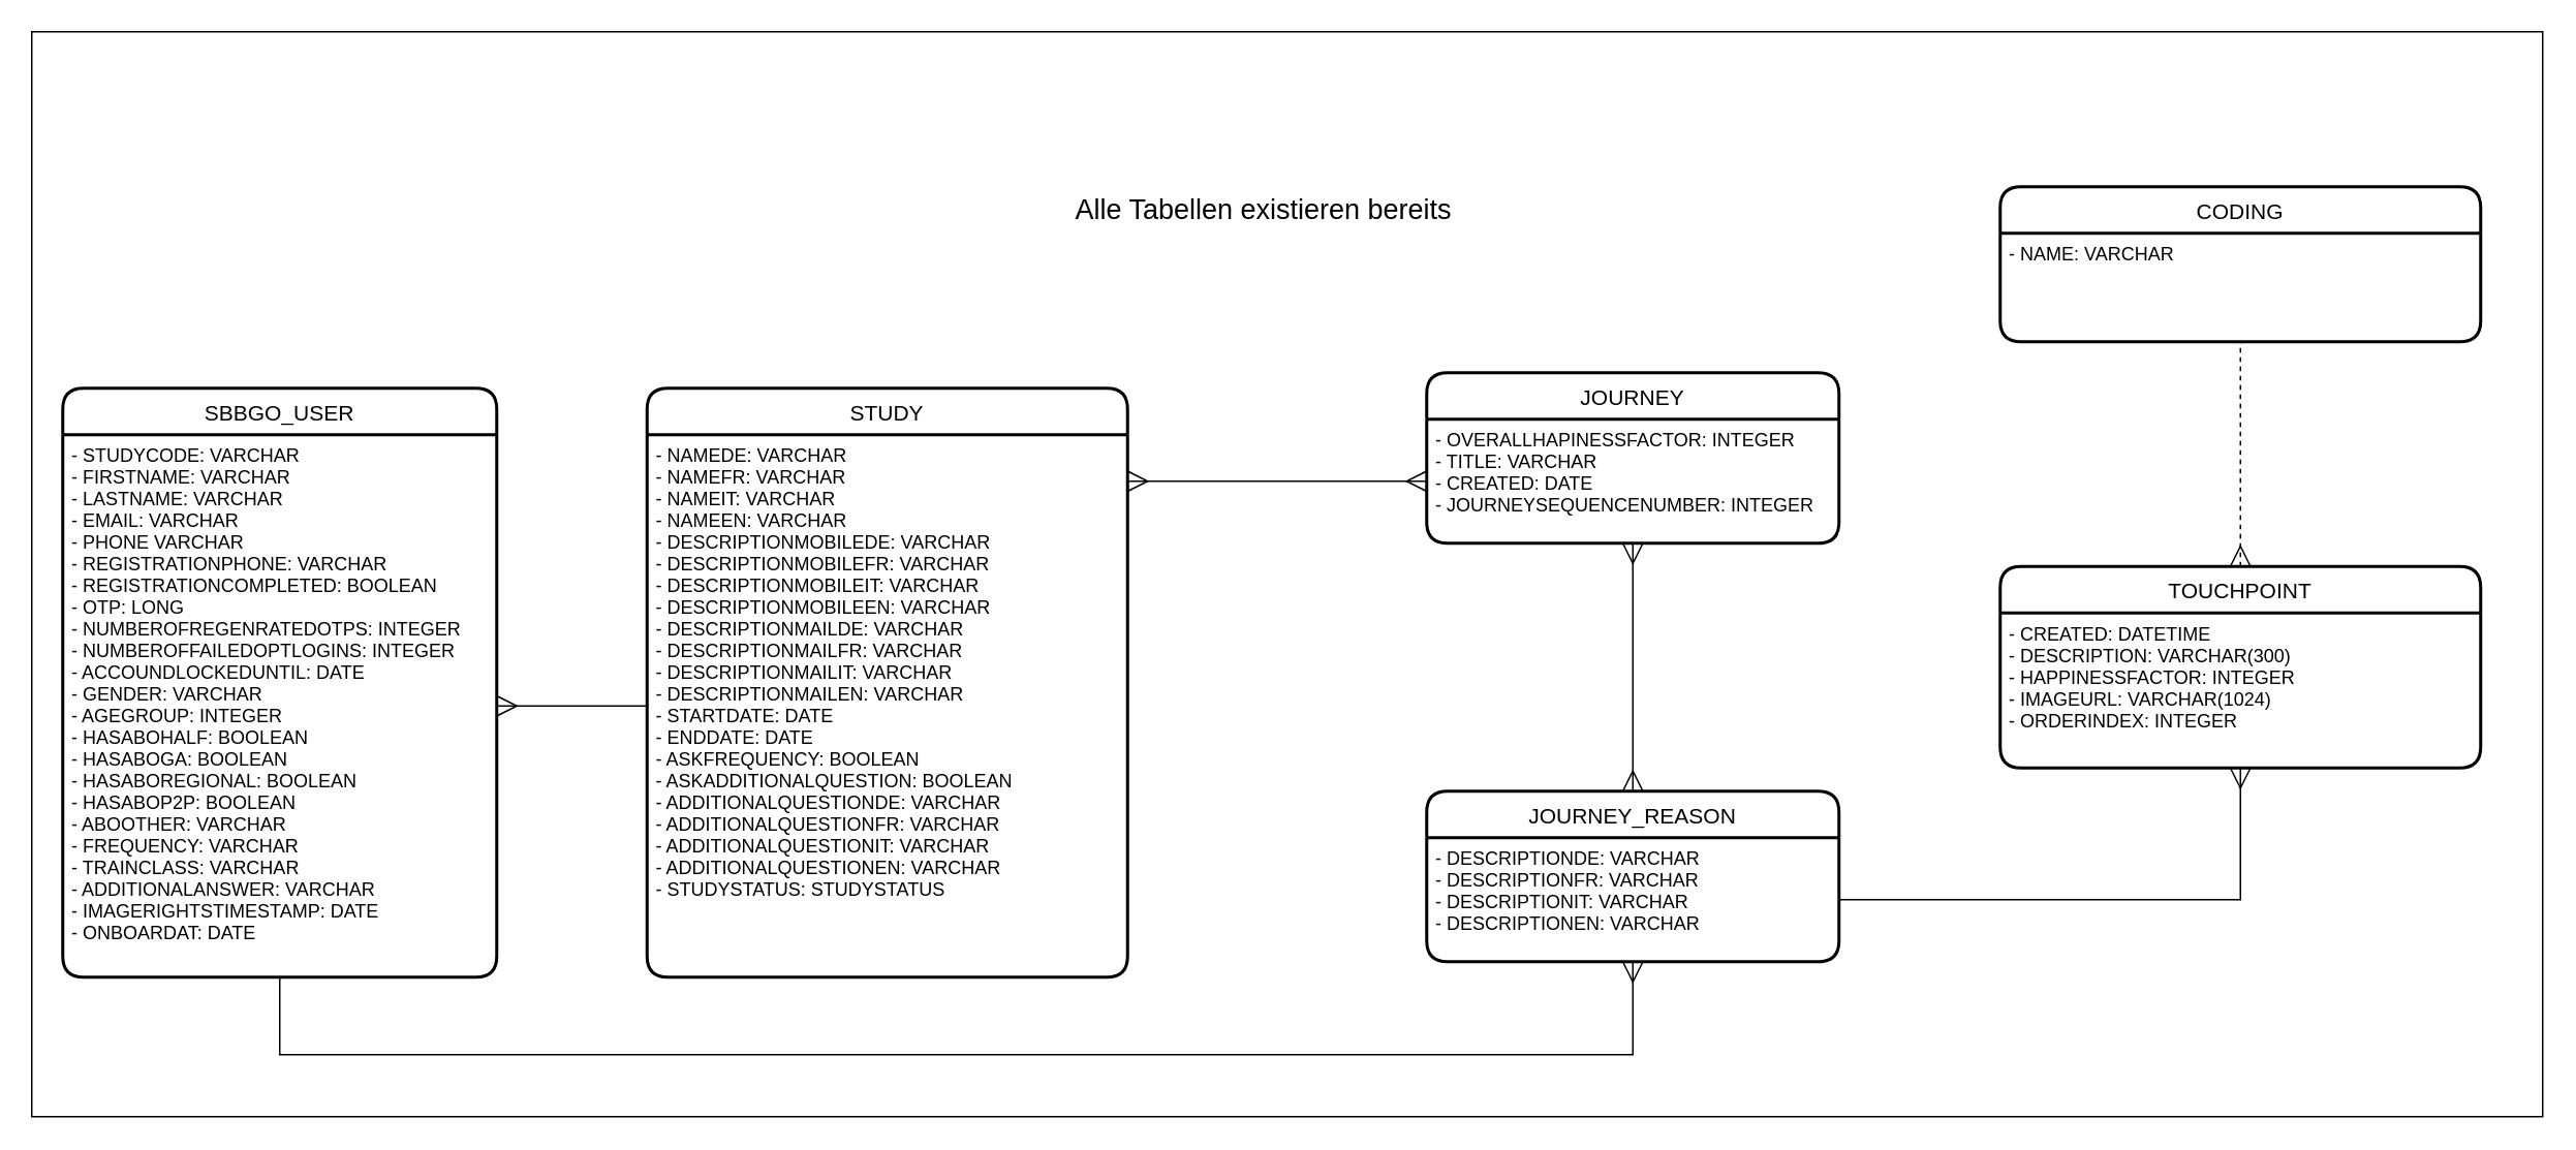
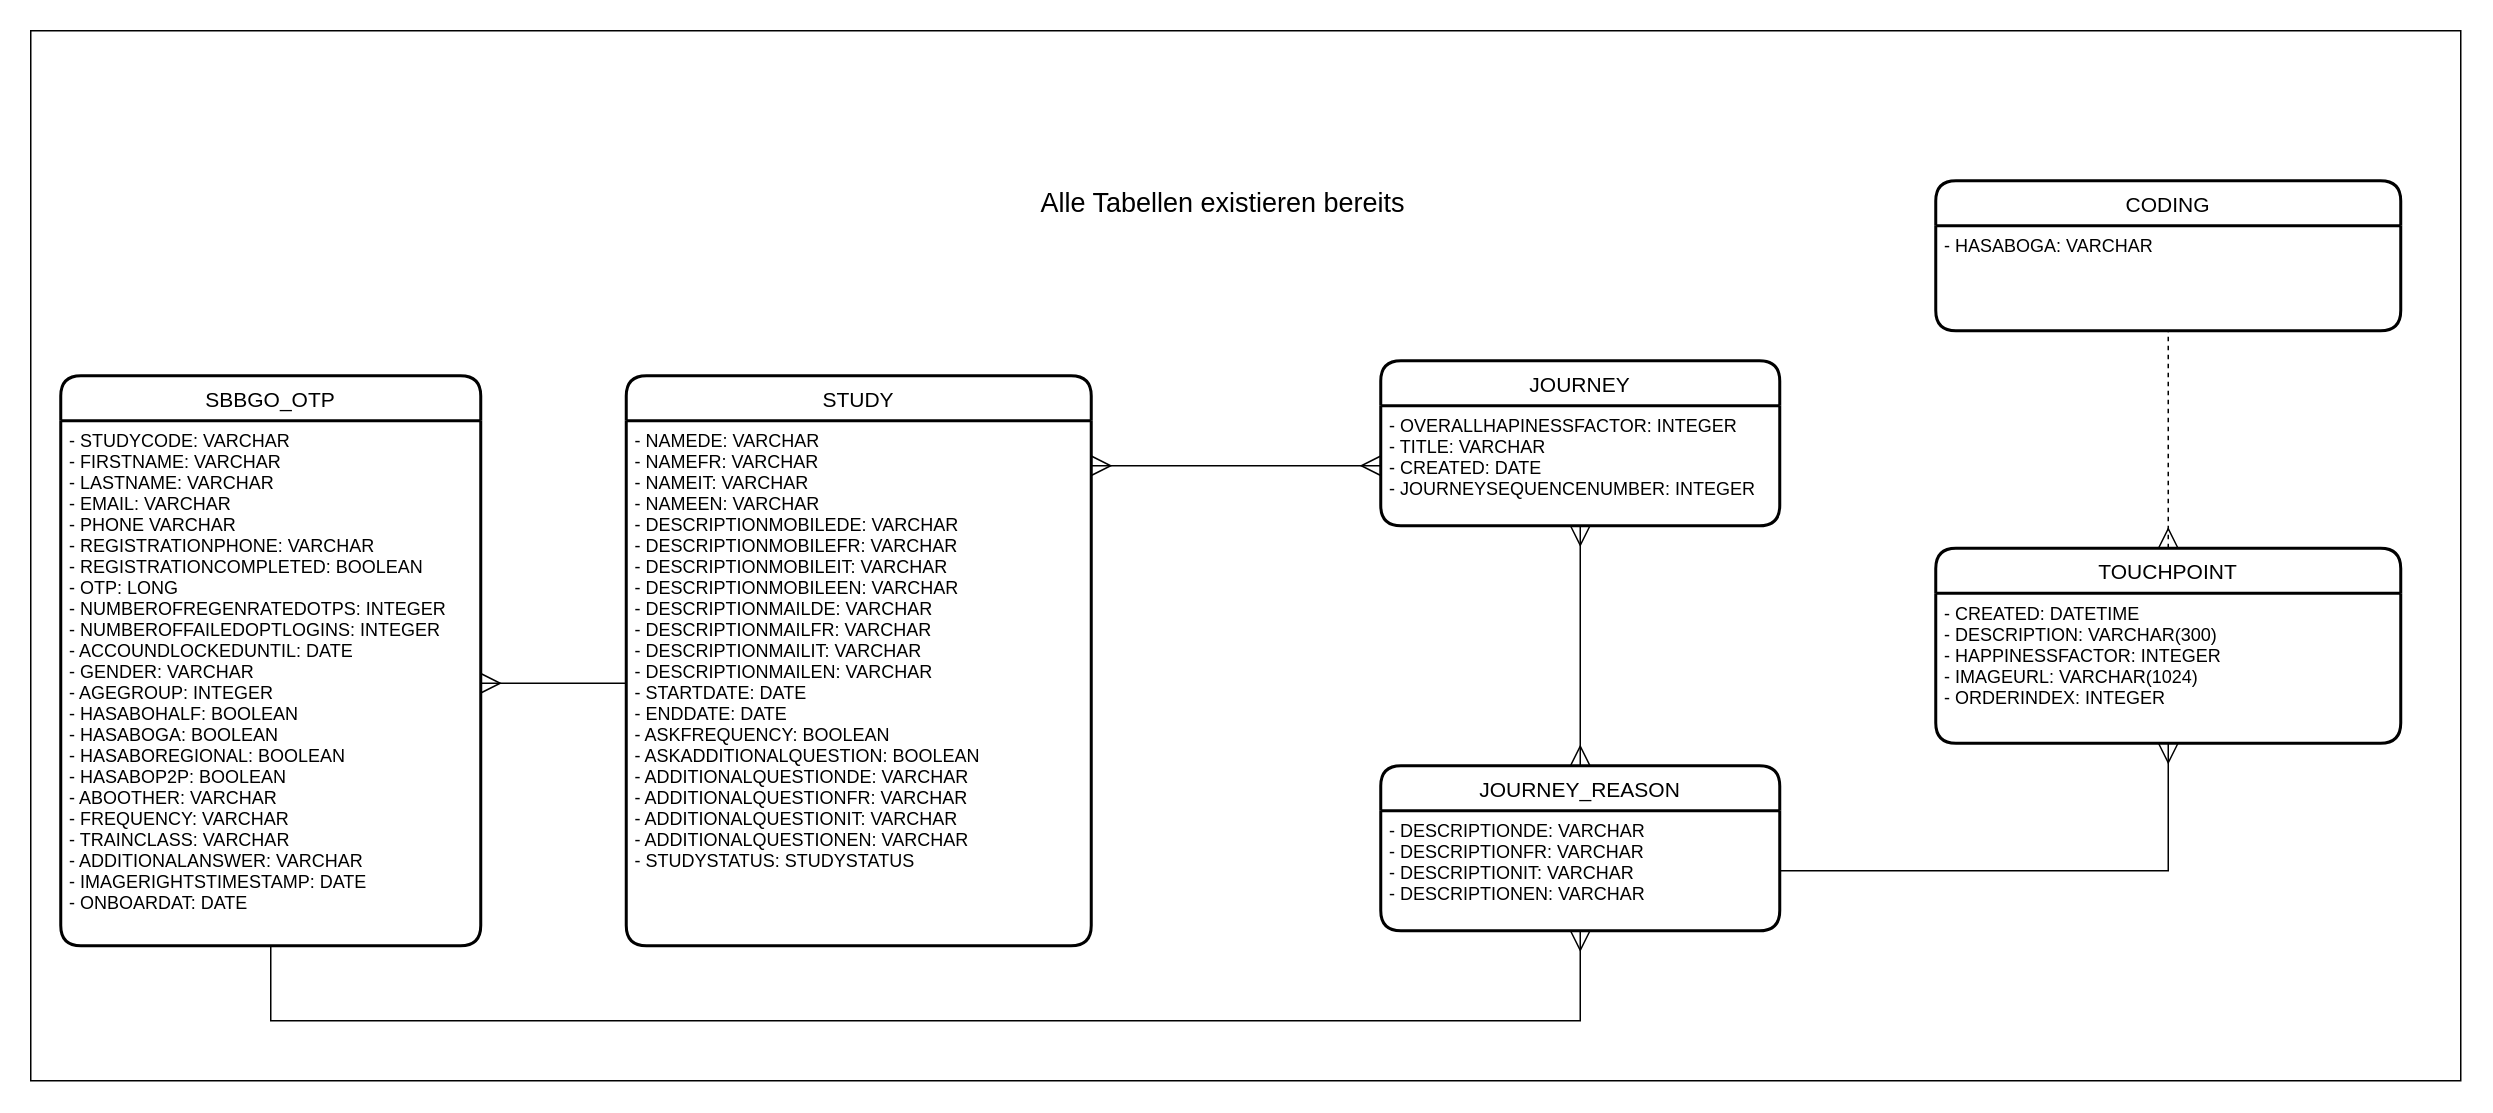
- <mxCell id="11" value="- NAME: VARCHAR" style="align=left;strokeColor=none;fillColor=none;spacingLeft=4;fontSize=12;verticalAlign=top;resizable=0;rotatable=0;part=1;" parent="10" vertex="1"><mxGeometry y="30" width="310" height="70" as="geometry" /></mxCell>
+ <mxCell id="11" value="- HASABOGA: VARCHAR" style="align=left;strokeColor=none;fillColor=none;spacingLeft=4;fontSize=12;verticalAlign=top;resizable=0;rotatable=0;part=1;" parent="10" vertex="1"><mxGeometry y="30" width="310" height="70" as="geometry" /></mxCell>
- <mxCell id="4" value="SBBGO_USER" style="swimlane;childLayout=stackLayout;horizontal=1;startSize=30;horizontalStack=0;rounded=1;fontSize=14;fontStyle=0;strokeWidth=2;resizeParent=0;resizeLast=1;shadow=0;dashed=0;align=center;" parent="1" vertex="1"><mxGeometry x="40" y="250" width="280" height="380" as="geometry" /></mxCell>
+ <mxCell id="4" value="SBBGO_OTP" style="swimlane;childLayout=stackLayout;horizontal=1;startSize=30;horizontalStack=0;rounded=1;fontSize=14;fontStyle=0;strokeWidth=2;resizeParent=0;resizeLast=1;shadow=0;dashed=0;align=center;" parent="1" vertex="1"><mxGeometry x="40" y="250" width="280" height="380" as="geometry" /></mxCell>
